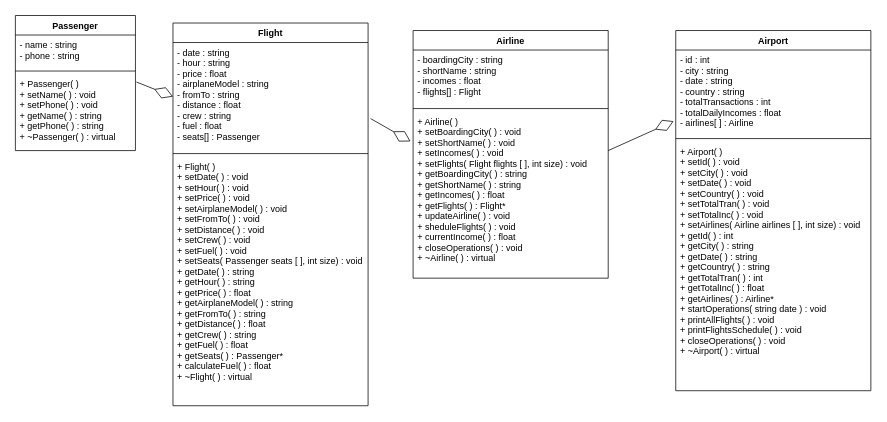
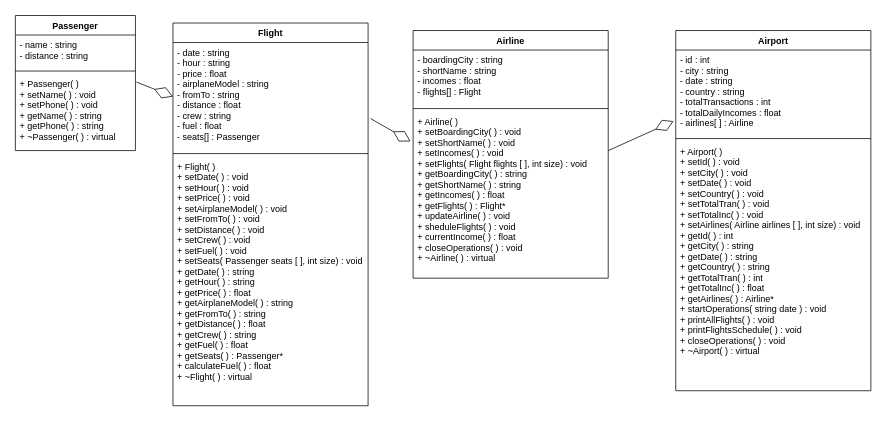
- <mxCell id="3" value="- name : string&#10;- phone : string" style="text;strokeColor=none;fillColor=none;align=left;verticalAlign=top;spacingLeft=4;spacingRight=4;overflow=hidden;rotatable=0;points=[[0,0.5],[1,0.5]];portConstraint=eastwest;" vertex="1" parent="2"><mxGeometry y="26" width="160" height="44" as="geometry" /></mxCell>
+ <mxCell id="3" value="- name : string&#10;- distance : string" style="text;strokeColor=none;fillColor=none;align=left;verticalAlign=top;spacingLeft=4;spacingRight=4;overflow=hidden;rotatable=0;points=[[0,0.5],[1,0.5]];portConstraint=eastwest;" vertex="1" parent="2"><mxGeometry y="26" width="160" height="44" as="geometry" /></mxCell>
